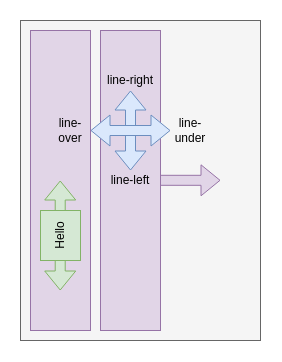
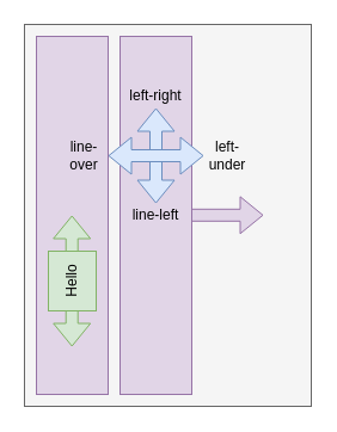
- <mxCell id="6" value="line-right" style="text;html=1;strokeColor=none;fillColor=none;align=center;verticalAlign=middle;whiteSpace=wrap;rounded=0;" vertex="1" parent="1"><mxGeometry x="100" y="70" width="60" height="20" as="geometry" /></mxCell>
+ <mxCell id="6" value="left-right" style="text;html=1;strokeColor=none;fillColor=none;align=center;verticalAlign=middle;whiteSpace=wrap;rounded=0;" vertex="1" parent="1"><mxGeometry x="100" y="70" width="60" height="20" as="geometry" /></mxCell>
- <mxCell id="9" value="line-under" style="text;html=1;strokeColor=none;fillColor=none;align=center;verticalAlign=middle;whiteSpace=wrap;rounded=0;" vertex="1" parent="1"><mxGeometry x="170" y="120" width="40" height="20" as="geometry" /></mxCell>
+ <mxCell id="9" value="left-under" style="text;html=1;strokeColor=none;fillColor=none;align=center;verticalAlign=middle;whiteSpace=wrap;rounded=0;" vertex="1" parent="1"><mxGeometry x="170" y="120" width="40" height="20" as="geometry" /></mxCell>
